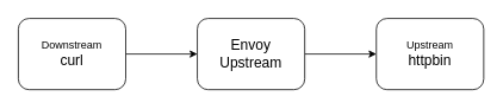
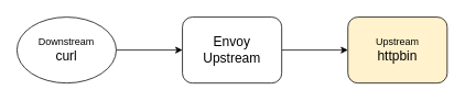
- <mxCell id="3" value="Downstream&lt;br&gt;&lt;font style=&quot;font-size: 16px;&quot;&gt;curl&lt;/font&gt;" style="rounded=1;whiteSpace=wrap;html=1;" vertex="1" parent="1"><mxGeometry width="120" height="80" as="geometry" x="20" y="20" /></mxCell>
+ <mxCell id="3" value="Downstream&lt;br&gt;&lt;font style=&quot;font-size: 16px;&quot;&gt;curl&lt;/font&gt;" style="ellipse;whiteSpace=wrap;html=1;" vertex="1" parent="1"><mxGeometry width="120" height="80" as="geometry" x="20" y="20" /></mxCell>
- <mxCell id="6" value="Upstream&lt;br&gt;&lt;font style=&quot;font-size: 16px;&quot;&gt;httpbin&lt;/font&gt;" style="rounded=1;whiteSpace=wrap;html=1;" vertex="1" parent="1"><mxGeometry x="420" width="120" height="80" as="geometry" y="20" /></mxCell>
+ <mxCell id="6" value="Upstream&lt;br&gt;&lt;font style=&quot;font-size: 16px;&quot;&gt;httpbin&lt;/font&gt;" style="rounded=1;whiteSpace=wrap;html=1;fillColor=#fff2cc;" vertex="1" parent="1"><mxGeometry x="420" width="120" height="80" as="geometry" y="20" /></mxCell>
